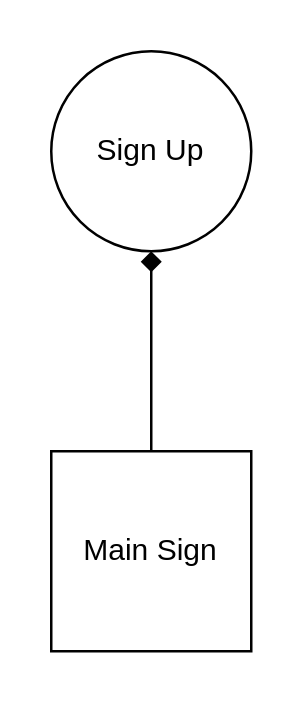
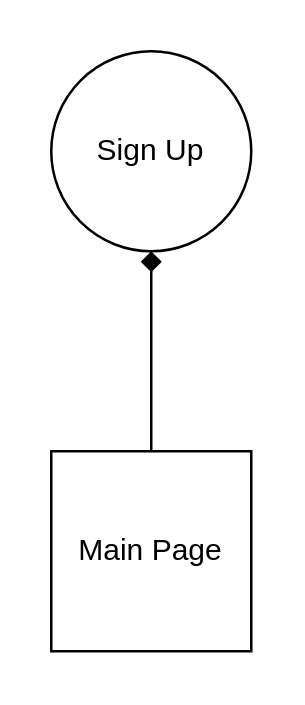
- <mxCell id="3" value="Main Sign" style="whiteSpace=wrap;html=1;aspect=fixed;" vertex="1" parent="1"><mxGeometry y="180" width="80" height="80" as="geometry" x="20" /></mxCell>
+ <mxCell id="3" value="Main Page" style="whiteSpace=wrap;html=1;aspect=fixed;" vertex="1" parent="1"><mxGeometry y="180" width="80" height="80" as="geometry" x="20" /></mxCell>
